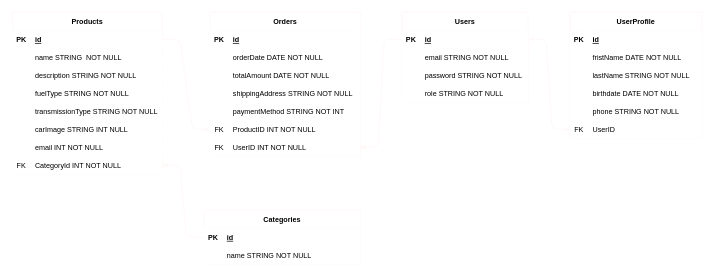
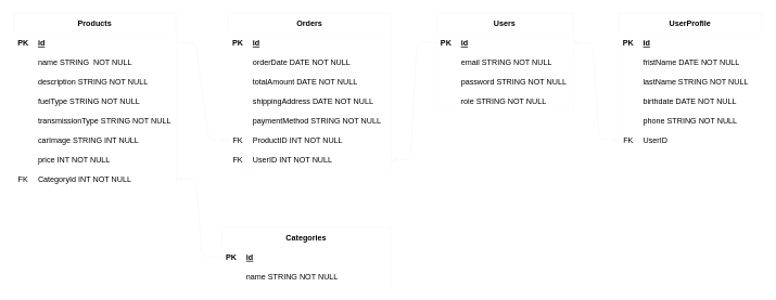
- <mxCell id="59" value="shippingAddress STRING NOT NULL" style="shape=partialRectangle;connectable=0;top=0;left=0;bottom=0;right=0;align=left;spacingLeft=6;overflow=hidden;strokeColor=#FFF3F3;" parent="57" vertex="1"><mxGeometry x="30" width="220" height="30" as="geometry"><mxRectangle width="220" height="30" as="alternateBounds" /></mxGeometry></mxCell>
+ <mxCell id="59" value="shippingAddress DATE NOT NULL" style="shape=partialRectangle;connectable=0;top=0;left=0;bottom=0;right=0;align=left;spacingLeft=6;overflow=hidden;strokeColor=#FFF3F3;" parent="57" vertex="1"><mxGeometry x="30" width="220" height="30" as="geometry"><mxRectangle width="220" height="30" as="alternateBounds" /></mxGeometry></mxCell>
- <mxCell id="62" value="paymentMethod STRING NOT INT" style="shape=partialRectangle;connectable=0;top=0;left=0;bottom=0;right=0;align=left;spacingLeft=6;overflow=hidden;strokeColor=#FFF3F3;" parent="60" vertex="1"><mxGeometry x="30" width="220" height="30" as="geometry"><mxRectangle width="220" height="30" as="alternateBounds" /></mxGeometry></mxCell>
+ <mxCell id="62" value="paymentMethod STRING NOT NULL" style="shape=partialRectangle;connectable=0;top=0;left=0;bottom=0;right=0;align=left;spacingLeft=6;overflow=hidden;strokeColor=#FFF3F3;" parent="60" vertex="1"><mxGeometry x="30" width="220" height="30" as="geometry"><mxRectangle width="220" height="30" as="alternateBounds" /></mxGeometry></mxCell>
- <mxCell id="23" value="email INT NOT NULL" style="shape=partialRectangle;connectable=0;top=0;left=0;bottom=0;right=0;align=left;spacingLeft=6;overflow=hidden;strokeColor=#FFF3F3;" parent="21" vertex="1"><mxGeometry x="30" width="220" height="30" as="geometry"><mxRectangle width="220" height="30" as="alternateBounds" /></mxGeometry></mxCell>
+ <mxCell id="23" value="price INT NOT NULL" style="shape=partialRectangle;connectable=0;top=0;left=0;bottom=0;right=0;align=left;spacingLeft=6;overflow=hidden;strokeColor=#FFF3F3;" parent="21" vertex="1"><mxGeometry x="30" width="220" height="30" as="geometry"><mxRectangle width="220" height="30" as="alternateBounds" /></mxGeometry></mxCell>
